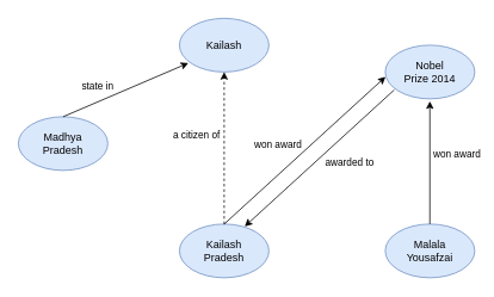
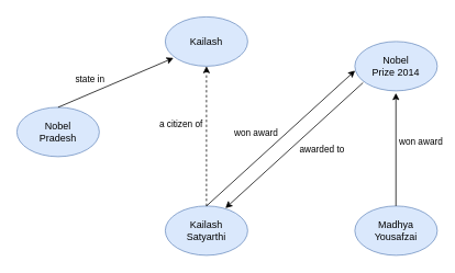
- <mxCell id="5" value="Madhya&lt;br/&gt;Pradesh" style="ellipse;whiteSpace=wrap;html=1;fillColor=#dae8fc;strokeColor=#6c8ebf;" parent="1" vertex="1"><mxGeometry x="20" y="130" width="100" height="60" as="geometry" /></mxCell>
+ <mxCell id="5" value="Nobel&lt;br/&gt;Pradesh" style="ellipse;whiteSpace=wrap;html=1;fillColor=#dae8fc;strokeColor=#6c8ebf;" parent="1" vertex="1"><mxGeometry x="20" y="130" width="100" height="60" as="geometry" /></mxCell>
- <mxCell id="4" value="Kailash&lt;br/&gt;Pradesh" style="ellipse;whiteSpace=wrap;html=1;fillColor=#dae8fc;strokeColor=#6c8ebf;" parent="1" vertex="1"><mxGeometry x="200" y="250" width="100" height="60" as="geometry" /></mxCell>
+ <mxCell id="4" value="Kailash&lt;br/&gt;Satyarthi" style="ellipse;whiteSpace=wrap;html=1;fillColor=#dae8fc;strokeColor=#6c8ebf;" parent="1" vertex="1"><mxGeometry x="200" y="250" width="100" height="60" as="geometry" /></mxCell>
- <mxCell id="6" value="Malala&lt;br/&gt;Yousafzai" style="ellipse;whiteSpace=wrap;html=1;fillColor=#dae8fc;strokeColor=#6c8ebf;" parent="1" vertex="1"><mxGeometry x="430" y="250" width="100" height="60" as="geometry" /></mxCell>
+ <mxCell id="6" value="Madhya&lt;br/&gt;Yousafzai" style="ellipse;whiteSpace=wrap;html=1;fillColor=#dae8fc;strokeColor=#6c8ebf;" parent="1" vertex="1"><mxGeometry x="430" y="250" width="100" height="60" as="geometry" /></mxCell>
